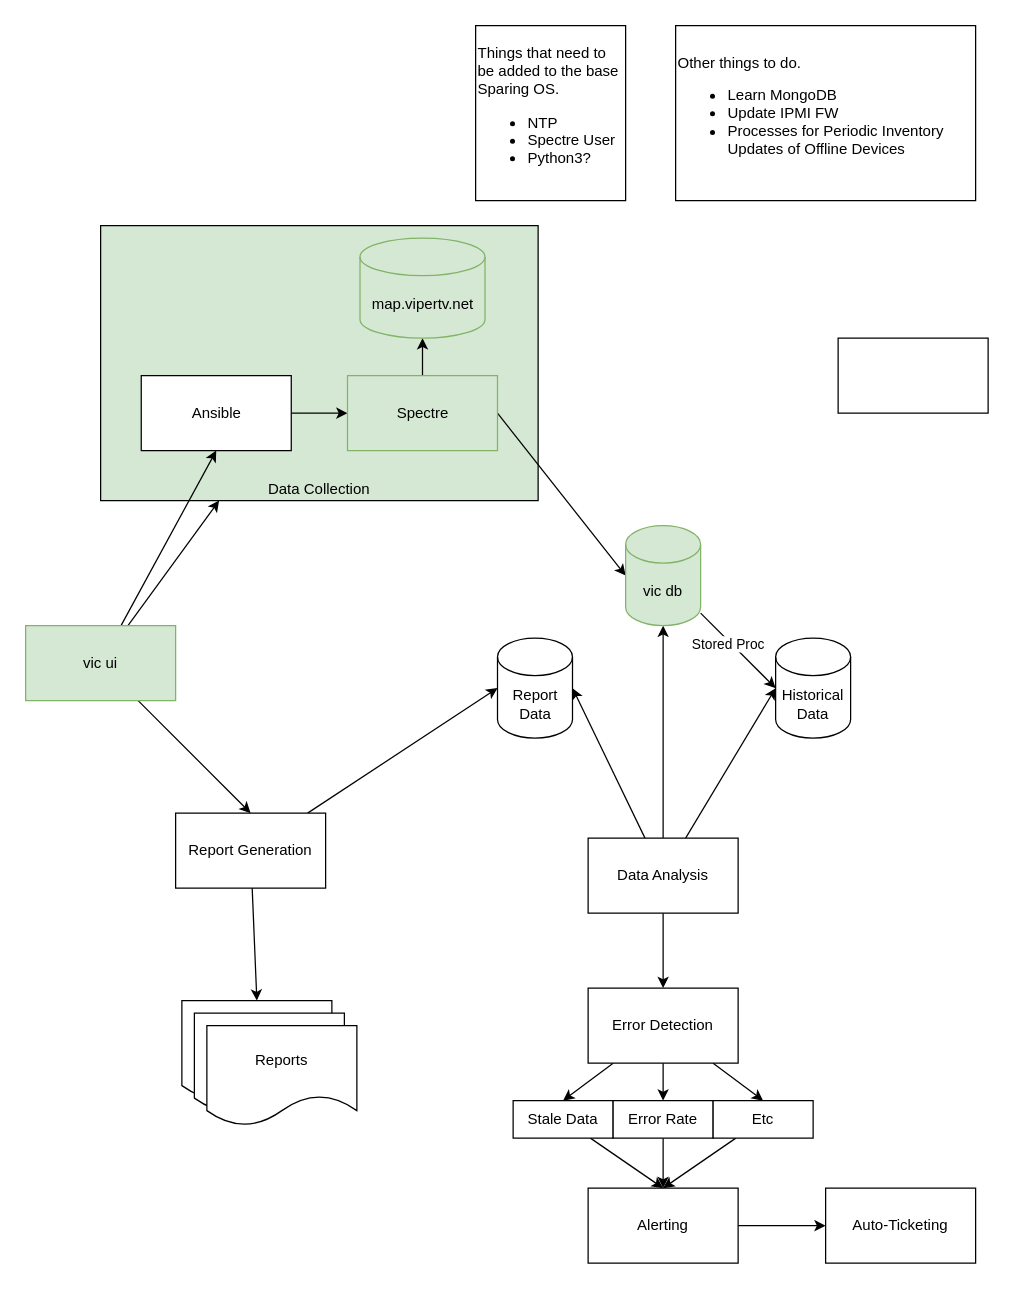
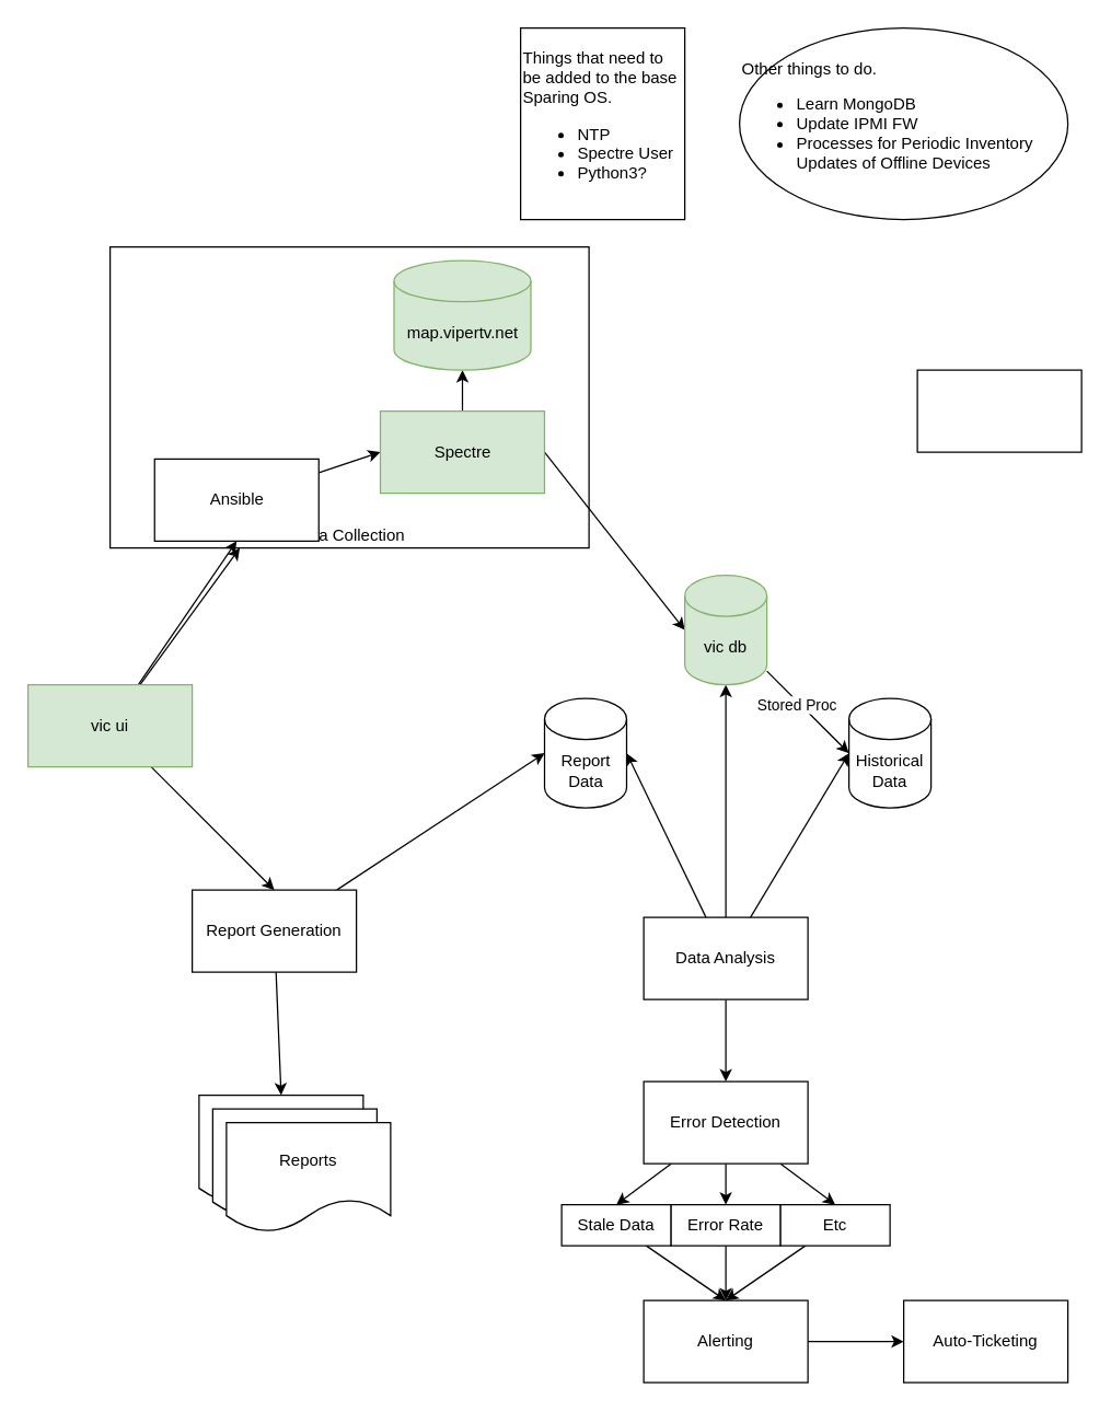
- <mxCell id="29" value="Other things to do.&lt;br&gt;&lt;ul&gt;&lt;li&gt;Learn MongoDB&lt;/li&gt;&lt;li&gt;Update IPMI FW&lt;/li&gt;&lt;li&gt;Processes for Periodic Inventory Updates of Offline Devices&lt;/li&gt;&lt;/ul&gt;" style="rounded=0;whiteSpace=wrap;html=1;align=left;" vertex="1" parent="1"><mxGeometry x="540" y="20" width="240" height="140" as="geometry" /></mxCell>
+ <mxCell id="29" value="Other things to do.&lt;br&gt;&lt;ul&gt;&lt;li&gt;Learn MongoDB&lt;/li&gt;&lt;li&gt;Update IPMI FW&lt;/li&gt;&lt;li&gt;Processes for Periodic Inventory Updates of Offline Devices&lt;/li&gt;&lt;/ul&gt;" style="ellipse;whiteSpace=wrap;html=1;align=left;" vertex="1" parent="1"><mxGeometry x="540" y="20" width="240" height="140" as="geometry" /></mxCell>
- <mxCell id="2" value="&lt;br&gt;&lt;br&gt;&lt;br&gt;&lt;br&gt;&lt;br&gt;&lt;br&gt;&lt;br&gt;&lt;br&gt;&lt;br&gt;&lt;br&gt;&lt;br&gt;&lt;br&gt;&lt;br&gt;&lt;br&gt;Data Collection" style="rounded=0;whiteSpace=wrap;html=1;align=center;fillColor=#d5e8d4;" vertex="1" parent="1"><mxGeometry x="80" y="180" width="350" height="220" as="geometry" /></mxCell>
+ <mxCell id="2" value="&lt;br&gt;&lt;br&gt;&lt;br&gt;&lt;br&gt;&lt;br&gt;&lt;br&gt;&lt;br&gt;&lt;br&gt;&lt;br&gt;&lt;br&gt;&lt;br&gt;&lt;br&gt;&lt;br&gt;&lt;br&gt;Data Collection" style="rounded=0;whiteSpace=wrap;html=1;align=center;" vertex="1" parent="1"><mxGeometry x="80" y="180" width="350" height="220" as="geometry" /></mxCell>
- <mxCell id="24" value="Ansible" style="rounded=0;whiteSpace=wrap;html=1;" vertex="1" parent="1"><mxGeometry x="112.5" y="300" width="120" height="60" as="geometry" /></mxCell>
+ <mxCell id="24" value="Ansible" style="rounded=0;whiteSpace=wrap;html=1;" vertex="1" parent="1"><mxGeometry x="112.5" y="335" width="120" height="60" as="geometry" /></mxCell>
